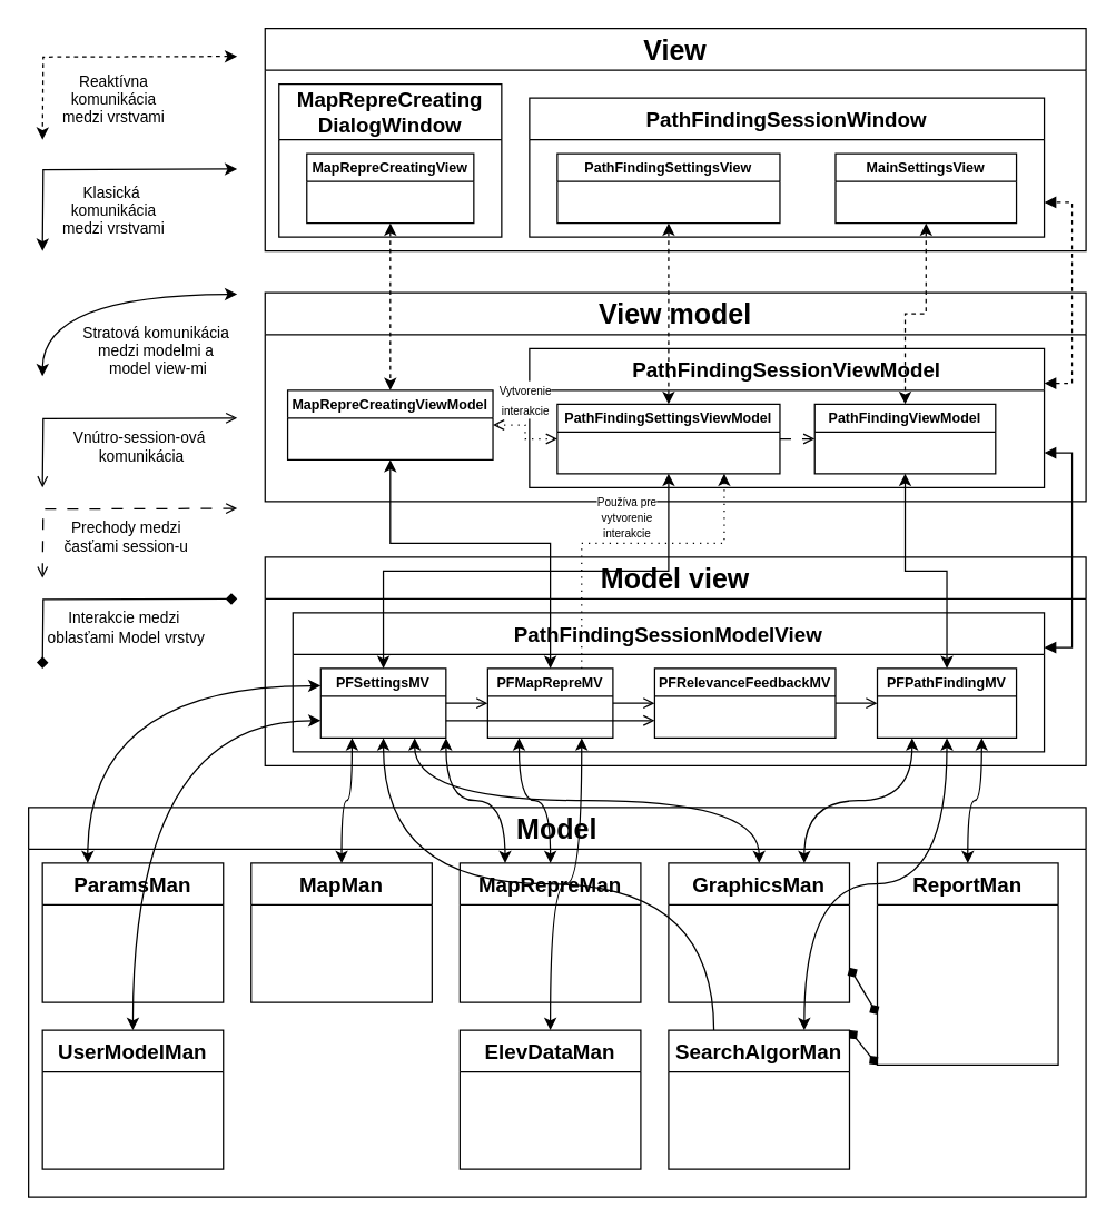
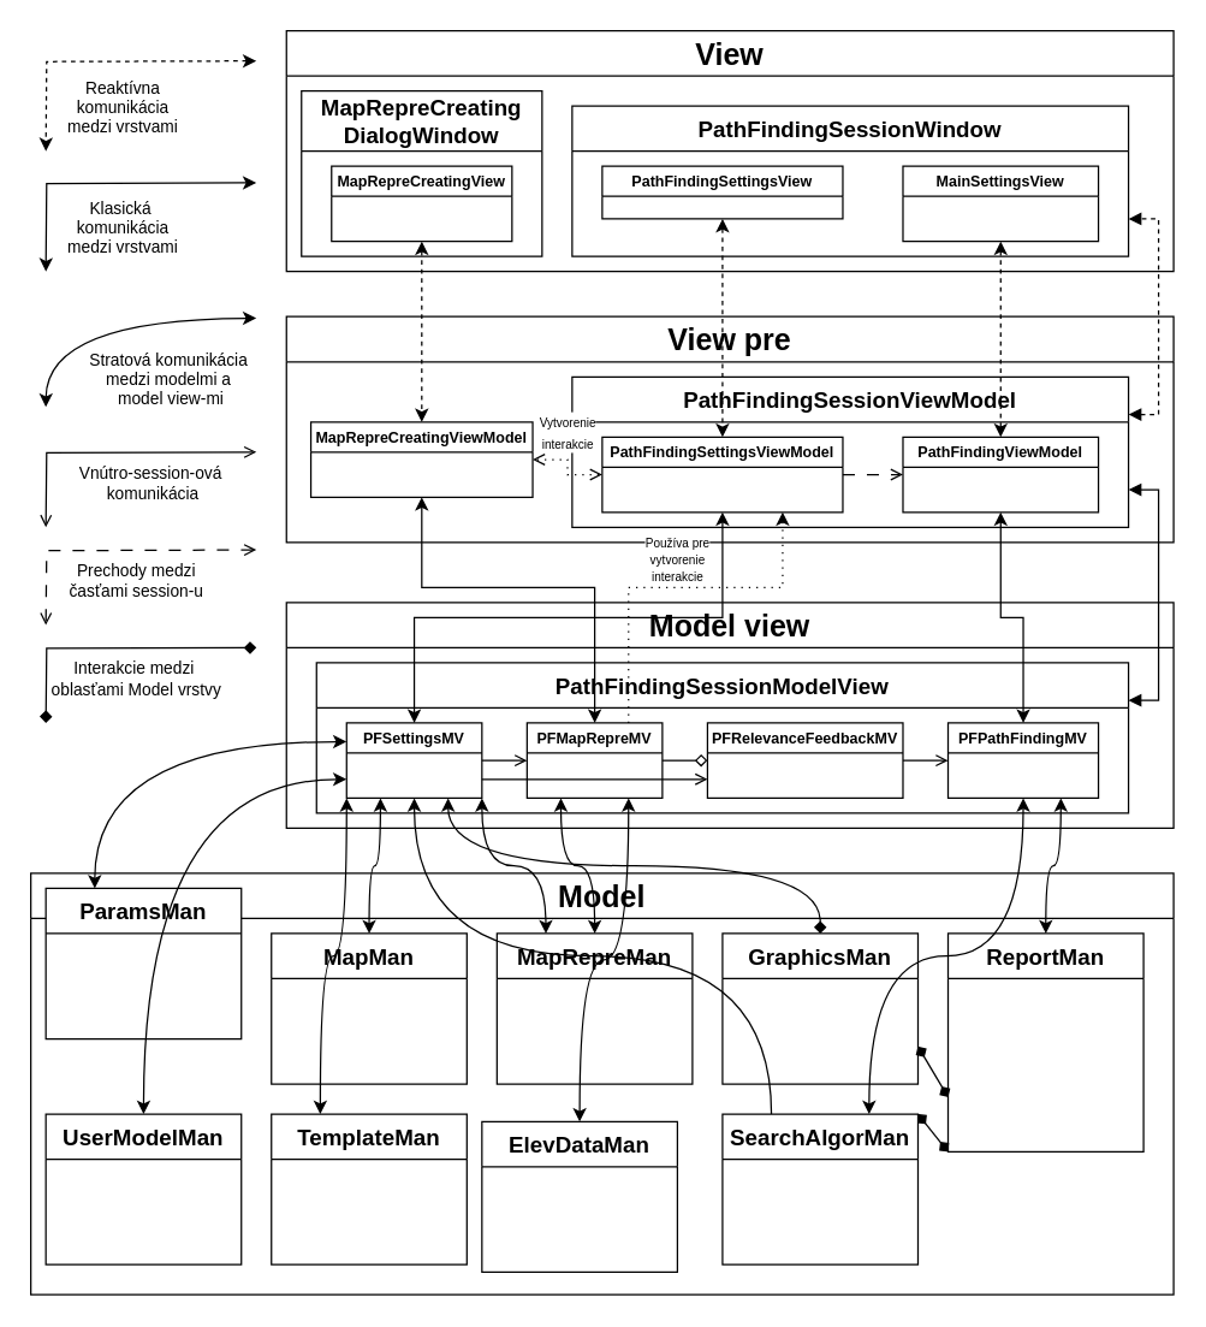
- <mxCell id="4" value="PathFindingSettingsView" style="swimlane;whiteSpace=wrap;html=1;startSize=20;fontSize=10;" parent="3" vertex="1"><mxGeometry x="20" y="40" width="160" height="50" as="geometry" /></mxCell>
+ <mxCell id="4" value="PathFindingSettingsView" style="swimlane;whiteSpace=wrap;html=1;startSize=20;fontSize=10;" parent="3" vertex="1"><mxGeometry x="20" y="40" width="160" height="35" as="geometry" /></mxCell>
- <mxCell id="8" value="&lt;font style=&quot;&quot;&gt;&lt;font style=&quot;font-size: 20px;&quot;&gt;View model&lt;/font&gt;&lt;br&gt;&lt;/font&gt;" style="swimlane;whiteSpace=wrap;html=1;startSize=30;" parent="1" vertex="1"><mxGeometry x="190" y="210" width="590" height="150" as="geometry" /></mxCell>
+ <mxCell id="8" value="&lt;font style=&quot;&quot;&gt;&lt;font style=&quot;font-size: 20px;&quot;&gt;View pre&lt;/font&gt;&lt;br&gt;&lt;/font&gt;" style="swimlane;whiteSpace=wrap;html=1;startSize=30;" parent="1" vertex="1"><mxGeometry x="190" y="210" width="590" height="150" as="geometry" /></mxCell>
- <mxCell id="12" value="&lt;font style=&quot;font-size: 10px;&quot;&gt;PathFindingViewModel&lt;/font&gt;" style="swimlane;whiteSpace=wrap;html=1;startSize=20;fontSize=10;" parent="9" vertex="1"><mxGeometry x="205" y="40" width="130" height="50" as="geometry" /></mxCell>
+ <mxCell id="12" value="&lt;font style=&quot;font-size: 10px;&quot;&gt;PathFindingViewModel&lt;/font&gt;" style="swimlane;whiteSpace=wrap;html=1;startSize=20;fontSize=10;" parent="9" vertex="1"><mxGeometry x="220" y="40" width="130" height="50" as="geometry" /></mxCell>
- <mxCell id="24" style="edgeStyle=orthogonalEdgeStyle;rounded=0;orthogonalLoop=1;jettySize=auto;html=1;exitX=1;exitY=0.5;exitDx=0;exitDy=0;entryX=0;entryY=0.5;entryDx=0;entryDy=0;endArrow=open;endFill=0;" parent="17" source="25" target="23" edge="1"><mxGeometry relative="1" as="geometry" /></mxCell>
+ <mxCell id="24" style="edgeStyle=orthogonalEdgeStyle;rounded=0;orthogonalLoop=1;jettySize=auto;html=1;exitX=1;exitY=0.5;exitDx=0;exitDy=0;entryX=0;entryY=0.5;entryDx=0;entryDy=0;endArrow=diamond;endFill=0;" parent="17" source="25" target="23" edge="1"><mxGeometry relative="1" as="geometry" /></mxCell>
- <mxCell id="71" style="edgeStyle=orthogonalEdgeStyle;rounded=0;orthogonalLoop=1;jettySize=auto;html=1;exitX=0.25;exitY=1;exitDx=0;exitDy=0;entryX=0.75;entryY=0;entryDx=0;entryDy=0;startArrow=classic;startFill=1;curved=1;" parent="1" source="21" target="44" edge="1"><mxGeometry relative="1" as="geometry" /></mxCell>
- <mxCell id="62" style="edgeStyle=orthogonalEdgeStyle;rounded=0;orthogonalLoop=1;jettySize=auto;html=1;entryX=0.5;entryY=0;entryDx=0;entryDy=0;startArrow=classic;startFill=1;curved=1;exitX=0.75;exitY=1;exitDx=0;exitDy=0;" parent="1" source="20" target="44" edge="1"><mxGeometry relative="1" as="geometry"><mxPoint x="120" y="570" as="sourcePoint" /></mxGeometry></mxCell>
+ <mxCell id="62" style="edgeStyle=orthogonalEdgeStyle;rounded=0;orthogonalLoop=1;jettySize=auto;html=1;entryX=0.5;entryY=0;entryDx=0;entryDy=0;startArrow=classic;startFill=1;curved=1;exitX=0.75;exitY=1;exitDx=0;exitDy=0;endArrow=diamond;" parent="1" source="20" target="44" edge="1"><mxGeometry relative="1" as="geometry"><mxPoint x="120" y="570" as="sourcePoint" /></mxGeometry></mxCell>
+ <mxCell id="59" style="edgeStyle=orthogonalEdgeStyle;rounded=0;orthogonalLoop=1;jettySize=auto;html=1;entryX=0.25;entryY=0;entryDx=0;entryDy=0;curved=1;startArrow=classic;startFill=1;exitX=0;exitY=1;exitDx=0;exitDy=0;" parent="1" source="20" target="37" edge="1"><mxGeometry relative="1" as="geometry"><mxPoint x="130" y="560" as="sourcePoint" /></mxGeometry></mxCell>
- <mxCell id="35" value="&lt;font style=&quot;font-size: 15px;&quot;&gt;ParamsMan&lt;/font&gt;" style="swimlane;whiteSpace=wrap;html=1;startSize=30;" parent="34" vertex="1"><mxGeometry x="10" y="40" width="130" height="100" as="geometry" /></mxCell>
+ <mxCell id="35" value="&lt;font style=&quot;font-size: 15px;&quot;&gt;ParamsMan&lt;/font&gt;" style="swimlane;whiteSpace=wrap;html=1;startSize=30;" parent="34" vertex="1"><mxGeometry x="10" y="10" width="130" height="100" as="geometry" /></mxCell>
+ <mxCell id="37" value="&lt;font style=&quot;font-size: 15px;&quot;&gt;TemplateMan&lt;/font&gt;" style="swimlane;whiteSpace=wrap;html=1;startSize=30;" parent="34" vertex="1"><mxGeometry x="160" y="160" width="130" height="100" as="geometry" /></mxCell>
- <mxCell id="45" value="&lt;font style=&quot;font-size: 15px;&quot;&gt;ElevDataMan&lt;/font&gt;" style="swimlane;whiteSpace=wrap;html=1;startSize=30;" parent="34" vertex="1"><mxGeometry x="310" y="160" width="130" height="100" as="geometry" /></mxCell>
+ <mxCell id="45" value="&lt;font style=&quot;font-size: 15px;&quot;&gt;ElevDataMan&lt;/font&gt;" style="swimlane;whiteSpace=wrap;html=1;startSize=30;" parent="34" vertex="1"><mxGeometry x="300" y="165" width="130" height="100" as="geometry" /></mxCell>
